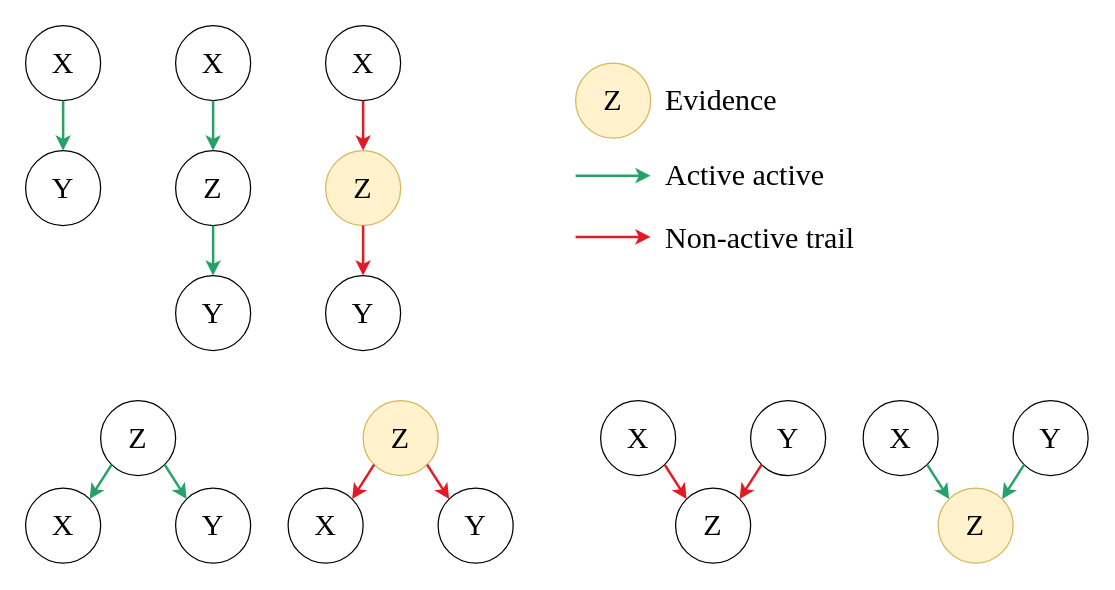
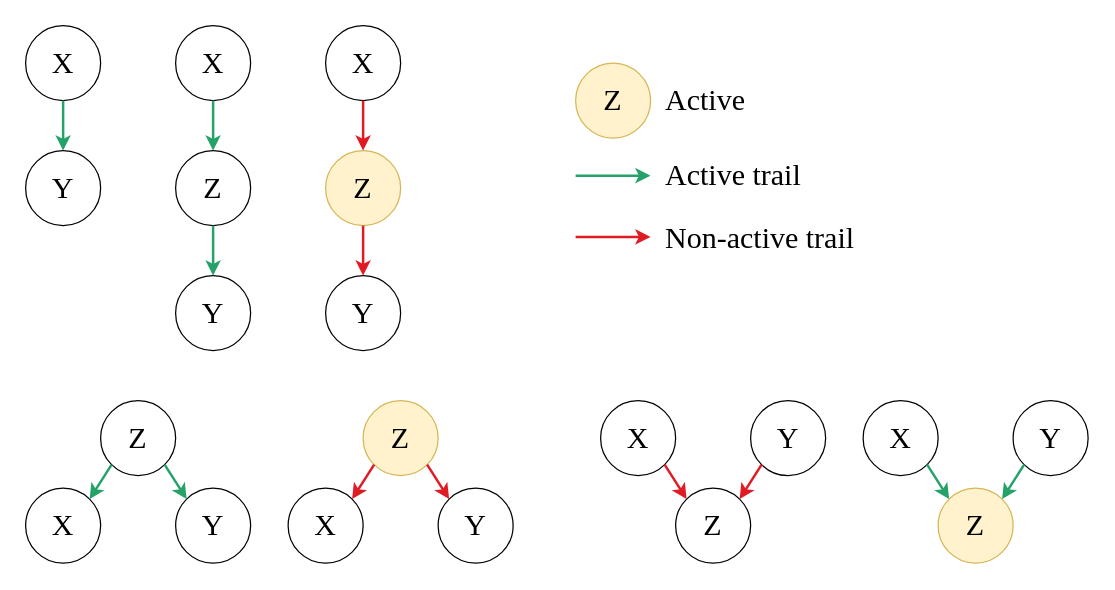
- <mxCell id="36" value="&lt;font style=&quot;font-size: 24px;&quot;&gt;Evidence&lt;/font&gt;" style="text;html=1;strokeColor=none;fillColor=none;align=left;verticalAlign=middle;whiteSpace=wrap;rounded=0;fontSize=24;fontFamily=Times New Roman;" vertex="1" parent="1"><mxGeometry x="530" y="65" width="250" height="30" as="geometry" /></mxCell>
+ <mxCell id="36" value="&lt;font style=&quot;font-size: 24px;&quot;&gt;Active&lt;/font&gt;" style="text;html=1;strokeColor=none;fillColor=none;align=left;verticalAlign=middle;whiteSpace=wrap;rounded=0;fontSize=24;fontFamily=Times New Roman;" vertex="1" parent="1"><mxGeometry x="530" y="65" width="250" height="30" as="geometry" /></mxCell>
- <mxCell id="39" value="&lt;font style=&quot;font-size: 24px;&quot;&gt;Active active&lt;br style=&quot;font-size: 24px;&quot;&gt;&lt;/font&gt;" style="text;html=1;strokeColor=none;fillColor=none;align=left;verticalAlign=middle;whiteSpace=wrap;rounded=0;fontSize=24;fontFamily=Times New Roman;" vertex="1" parent="1"><mxGeometry x="530" y="120" width="250" height="40" as="geometry" /></mxCell>
+ <mxCell id="39" value="&lt;font style=&quot;font-size: 24px;&quot;&gt;Active trail&lt;br style=&quot;font-size: 24px;&quot;&gt;&lt;/font&gt;" style="text;html=1;strokeColor=none;fillColor=none;align=left;verticalAlign=middle;whiteSpace=wrap;rounded=0;fontSize=24;fontFamily=Times New Roman;" vertex="1" parent="1"><mxGeometry x="530" y="120" width="250" height="40" as="geometry" /></mxCell>
